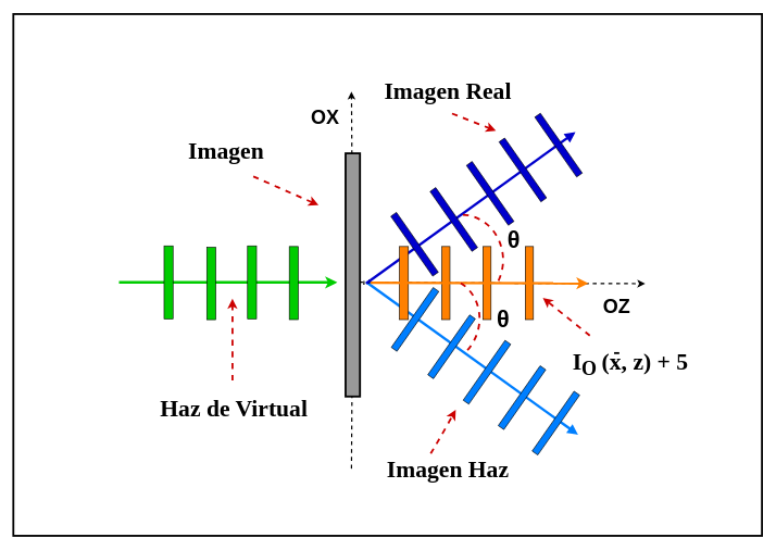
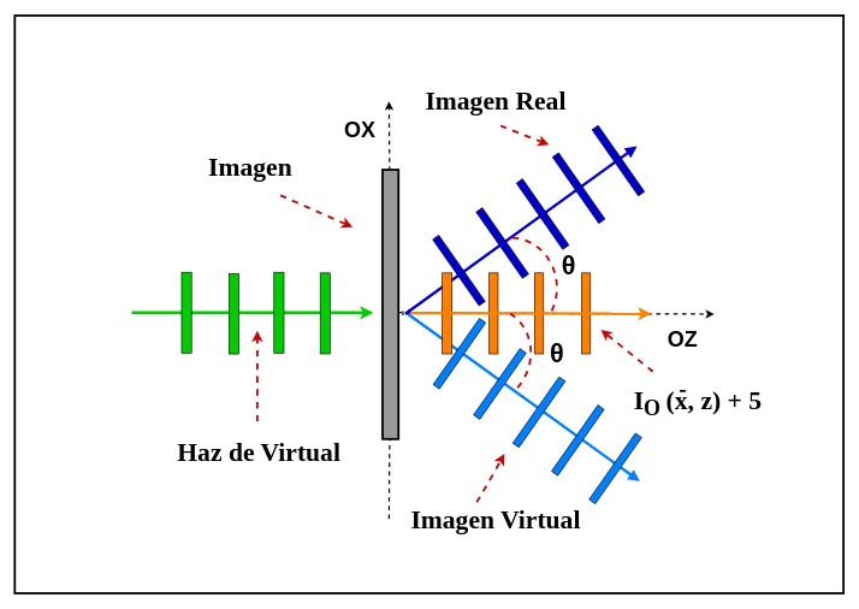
- <mxCell id="22" value="Imagen Haz" style="text;html=1;align=center;verticalAlign=middle;resizable=0;points=[];autosize=1;strokeColor=none;fillColor=none;fontSize=36;fontFamily=Times New Roman;fontColor=#000000;fontStyle=1" parent="1" vertex="1"><mxGeometry x="558" y="689.87" width="255" height="60" as="geometry" /></mxCell>
+ <mxCell id="22" value="Imagen Virtual" style="text;html=1;align=center;verticalAlign=middle;resizable=0;points=[];autosize=1;strokeColor=none;fillColor=none;fontSize=36;fontFamily=Times New Roman;fontColor=#000000;fontStyle=1" parent="1" vertex="1"><mxGeometry x="558" y="689.87" width="255" height="60" as="geometry" /></mxCell>
